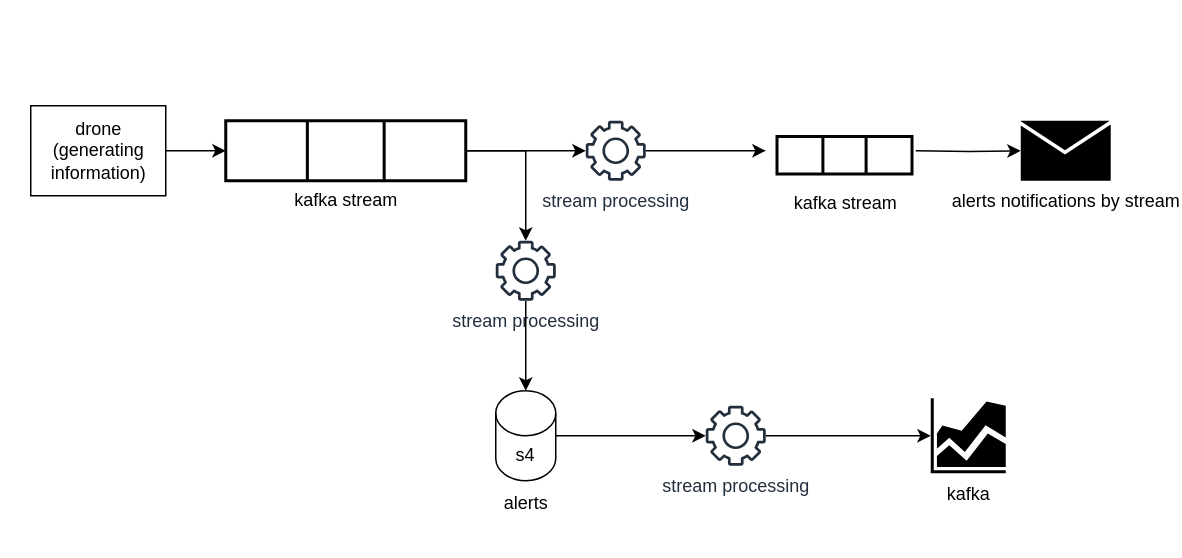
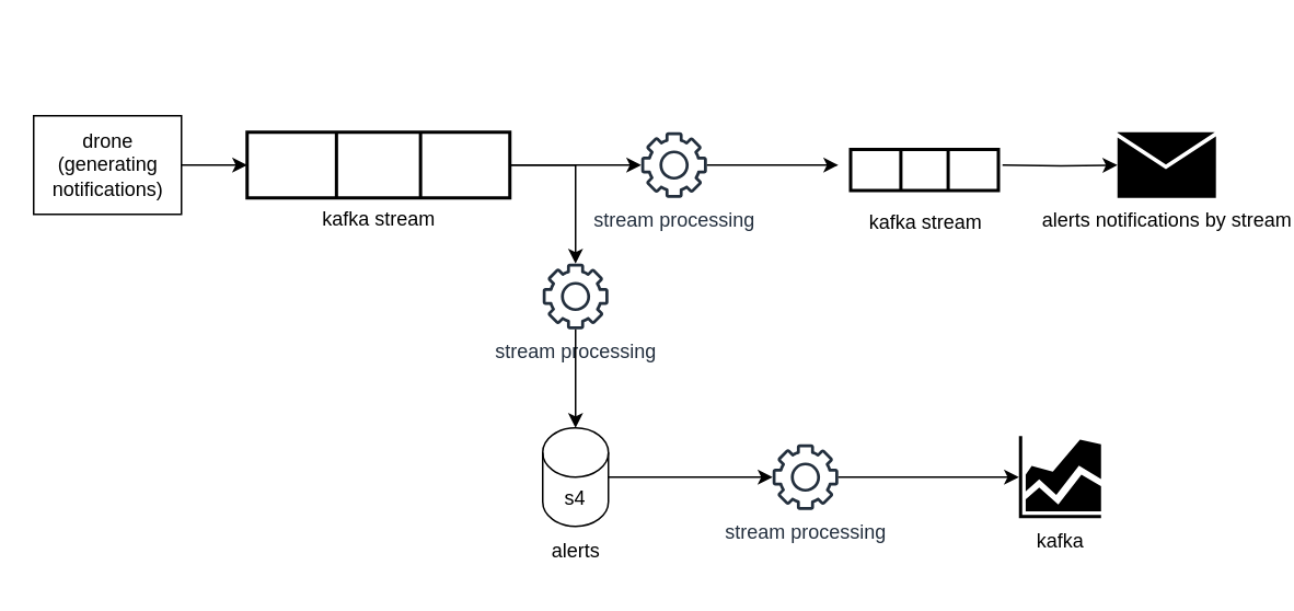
- <mxCell id="7" value="drone&lt;br&gt;(generating&lt;div&gt;information)&lt;/div&gt;" style="text;html=1;align=center;verticalAlign=middle;resizable=0;points=[];autosize=1;strokeColor=default;fillColor=none;" parent="1" vertex="1"><mxGeometry x="20" y="70" width="90" height="60" as="geometry" /></mxCell>
+ <mxCell id="7" value="drone&lt;br&gt;(generating&lt;div&gt;notifications)&lt;/div&gt;" style="text;html=1;align=center;verticalAlign=middle;resizable=0;points=[];autosize=1;strokeColor=default;fillColor=none;" parent="1" vertex="1"><mxGeometry x="20" y="70" width="90" height="60" as="geometry" /></mxCell>
